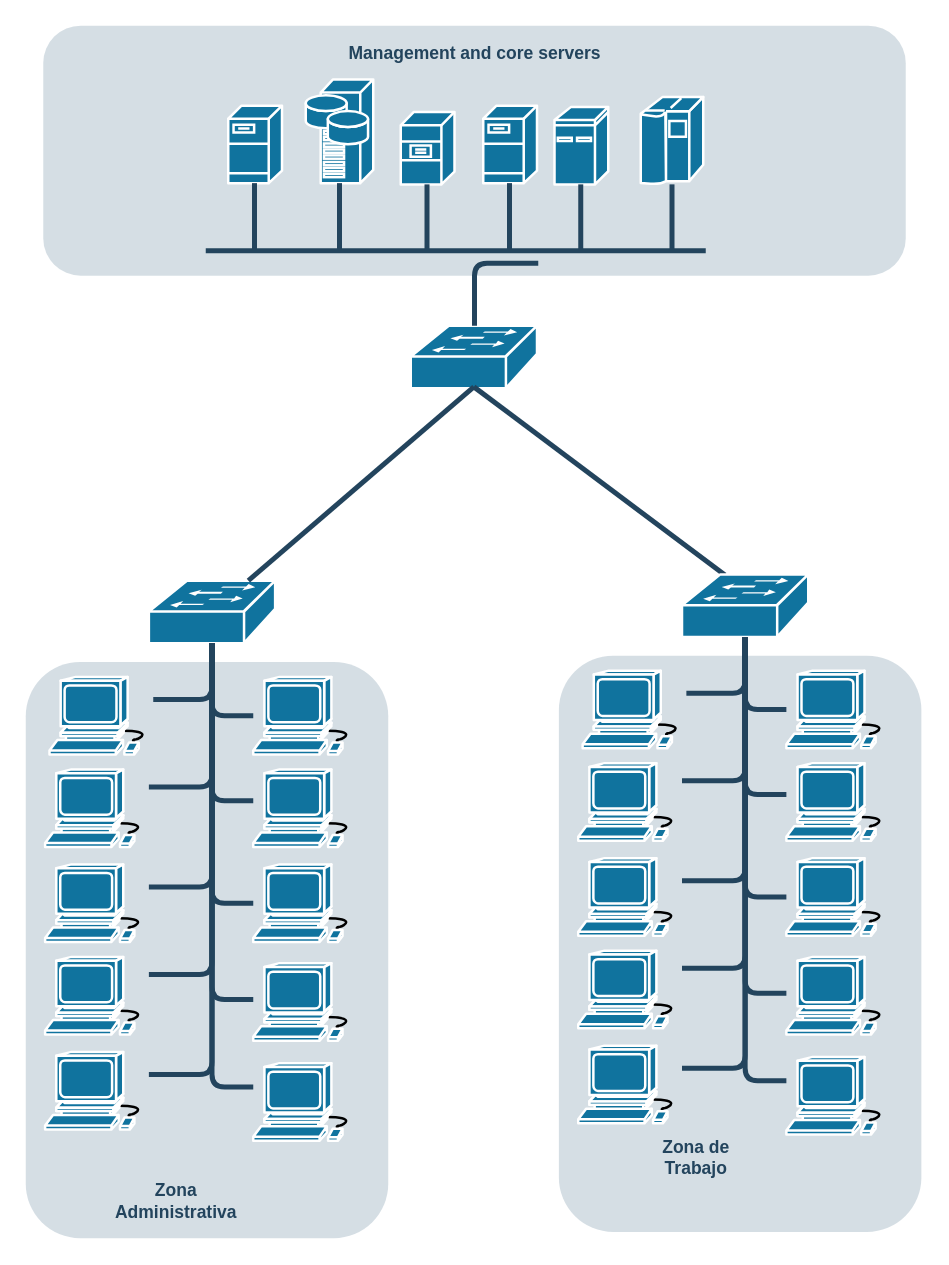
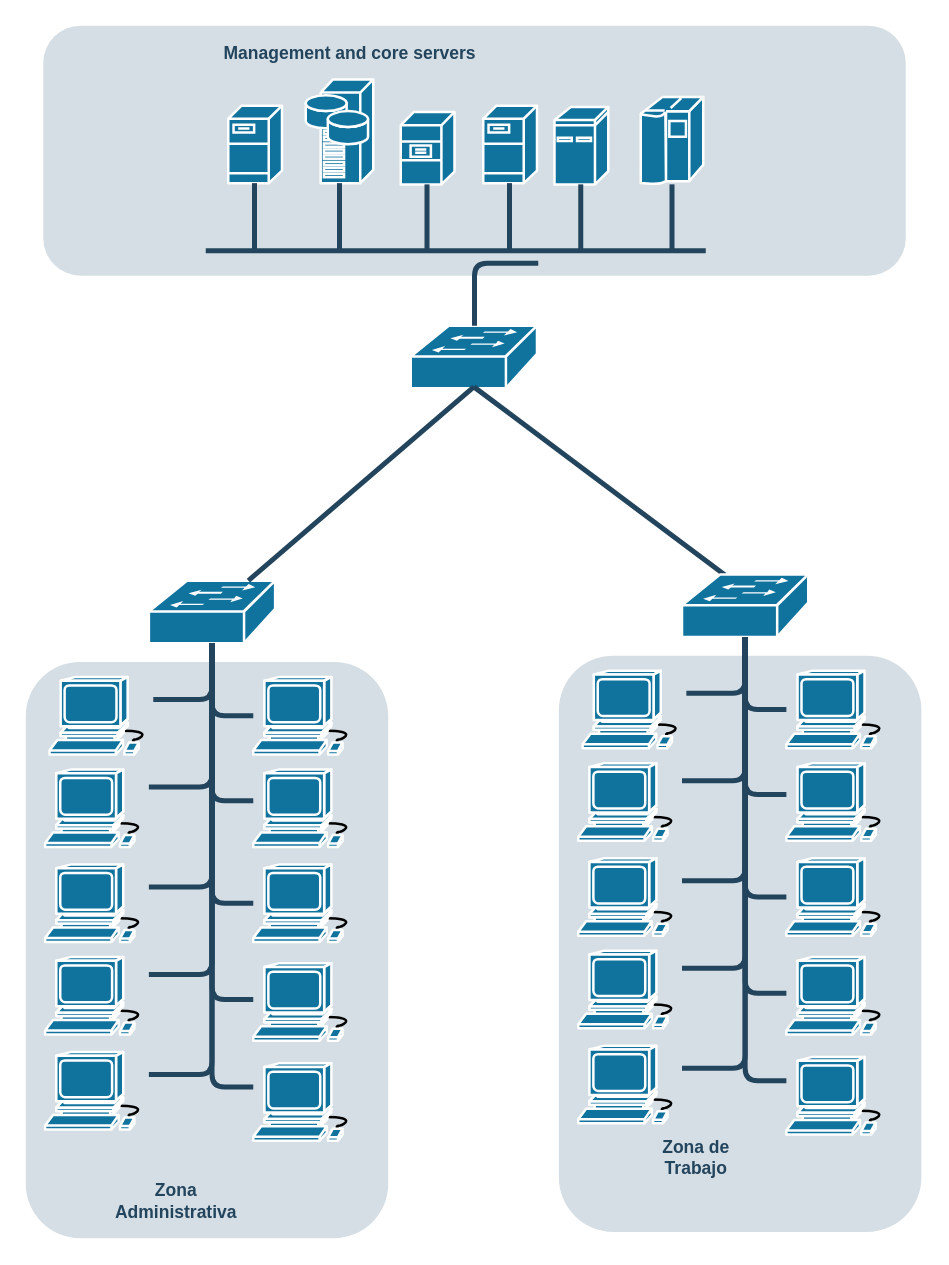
- <mxCell id="32" value="&lt;font color=&quot;#23445d&quot;&gt;Management and core servers&lt;/font&gt;" style="rounded=1;whiteSpace=wrap;html=1;strokeColor=none;fillColor=none;fontSize=14;fontColor=#742B21;align=center;fontStyle=1" parent="1" vertex="1"><mxGeometry x="267" y="32" width="225" height="19" as="geometry" /></mxCell>
+ <mxCell id="32" value="&lt;font color=&quot;#23445d&quot;&gt;Management and core servers&lt;/font&gt;" style="rounded=1;whiteSpace=wrap;html=1;strokeColor=none;fillColor=none;fontSize=14;fontColor=#742B21;align=center;fontStyle=1" parent="1" vertex="1"><mxGeometry x="167" y="32" width="225" height="19" as="geometry" /></mxCell>
